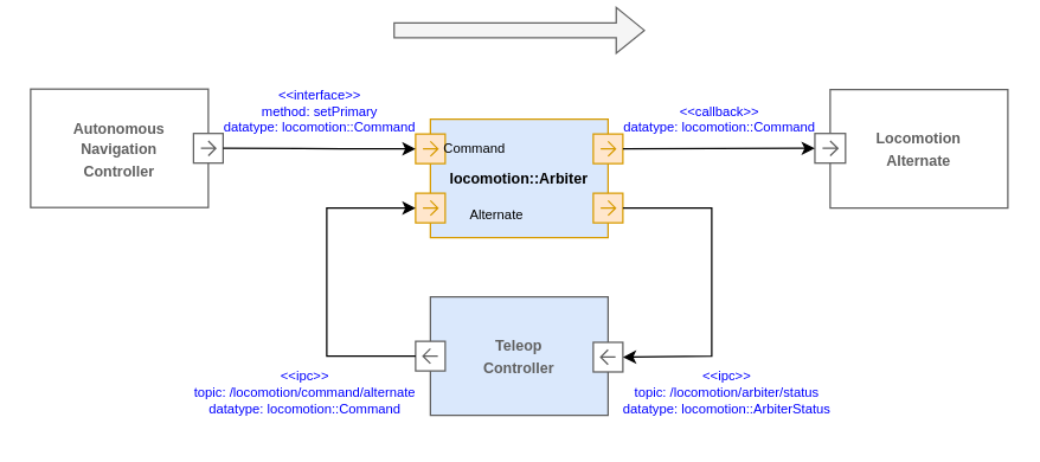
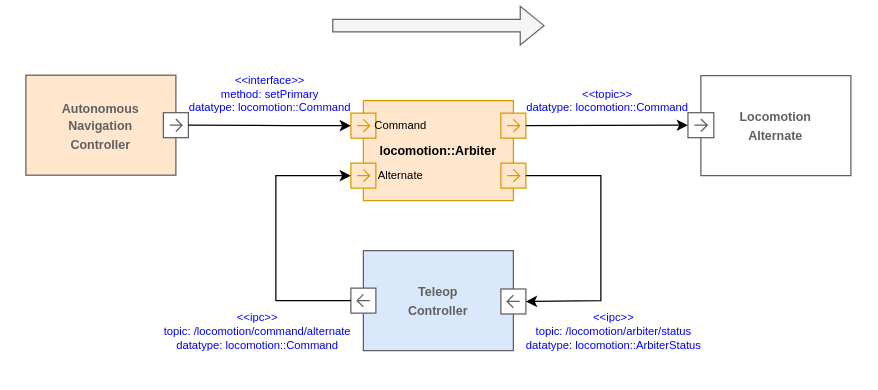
- <mxCell id="19" value="&lt;font&gt;&amp;lt;&amp;lt;callback&amp;gt;&amp;gt;&lt;/font&gt;&lt;div&gt;&lt;font&gt;datatype: locomotion::Command&lt;/font&gt;&lt;/div&gt;" style="text;html=1;align=center;verticalAlign=middle;resizable=0;points=[];autosize=1;strokeColor=none;fillColor=none;fontSize=9;fontColor=#0000FF;" parent="1" vertex="1"><mxGeometry x="410" y="60" width="150" height="40" as="geometry" /></mxCell>
+ <mxCell id="19" value="&lt;font&gt;&amp;lt;&amp;lt;topic&amp;gt;&amp;gt;&lt;/font&gt;&lt;div&gt;&lt;font&gt;datatype: locomotion::Command&lt;/font&gt;&lt;/div&gt;" style="text;html=1;align=center;verticalAlign=middle;resizable=0;points=[];autosize=1;strokeColor=none;fillColor=none;fontSize=9;fontColor=#0000FF;" parent="1" vertex="1"><mxGeometry x="410" y="60" width="150" height="40" as="geometry" /></mxCell>
- <mxCell id="9" value="&lt;font color=&quot;#606060&quot;&gt;&lt;span style=&quot;font-size: 10px;&quot;&gt;&lt;b&gt;Autonomous&lt;/b&gt;&lt;/span&gt;&lt;/font&gt;&lt;div&gt;&lt;font color=&quot;#606060&quot;&gt;&lt;span style=&quot;font-size: 10px;&quot;&gt;&lt;b&gt;Navigation&lt;/b&gt;&lt;/span&gt;&lt;/font&gt;&lt;/div&gt;&lt;div&gt;&lt;font color=&quot;#606060&quot;&gt;&lt;span style=&quot;font-size: 10px;&quot;&gt;&lt;b&gt;Controller&lt;/b&gt;&lt;/span&gt;&lt;/font&gt;&lt;/div&gt;" style="rounded=0;whiteSpace=wrap;html=1;strokeColor=#606060;" parent="1" vertex="1"><mxGeometry x="20" y="59.65" width="120" height="80" as="geometry" /></mxCell>
+ <mxCell id="9" value="&lt;font color=&quot;#606060&quot;&gt;&lt;span style=&quot;font-size: 10px;&quot;&gt;&lt;b&gt;Autonomous&lt;/b&gt;&lt;/span&gt;&lt;/font&gt;&lt;div&gt;&lt;font color=&quot;#606060&quot;&gt;&lt;span style=&quot;font-size: 10px;&quot;&gt;&lt;b&gt;Navigation&lt;/b&gt;&lt;/span&gt;&lt;/font&gt;&lt;/div&gt;&lt;div&gt;&lt;font color=&quot;#606060&quot;&gt;&lt;span style=&quot;font-size: 10px;&quot;&gt;&lt;b&gt;Controller&lt;/b&gt;&lt;/span&gt;&lt;/font&gt;&lt;/div&gt;" style="rounded=0;whiteSpace=wrap;html=1;strokeColor=#606060;fillColor=#ffe6cc;" parent="1" vertex="1"><mxGeometry x="20" y="59.65" width="120" height="80" as="geometry" /></mxCell>
- <mxCell id="2" value="&lt;font style=&quot;font-size: 10px;&quot;&gt;&lt;b&gt;locomotion::Arbiter&lt;/b&gt;&lt;/font&gt;" style="rounded=0;whiteSpace=wrap;html=1;fillColor=#dae8fc;strokeColor=#d79b00;" parent="1" vertex="1"><mxGeometry x="290" y="80" width="120" height="80" as="geometry" /></mxCell>
+ <mxCell id="2" value="&lt;font style=&quot;font-size: 10px;&quot;&gt;&lt;b&gt;locomotion::Arbiter&lt;/b&gt;&lt;/font&gt;" style="rounded=0;whiteSpace=wrap;html=1;fillColor=#ffe6cc;strokeColor=#d79b00;" parent="1" vertex="1"><mxGeometry x="290" y="80" width="120" height="80" as="geometry" /></mxCell>
- <mxCell id="15" value="Alternate" style="text;html=1;align=center;verticalAlign=middle;whiteSpace=wrap;rounded=0;fontSize=9;" parent="1" vertex="1"><mxGeometry x="315" y="132.5" width="40" height="25" as="geometry" /></mxCell>
+ <mxCell id="15" value="Alternate" style="text;html=1;align=center;verticalAlign=middle;whiteSpace=wrap;rounded=0;fontSize=9;" parent="1" vertex="1"><mxGeometry x="300" y="127.5" width="40" height="25" as="geometry" /></mxCell>
